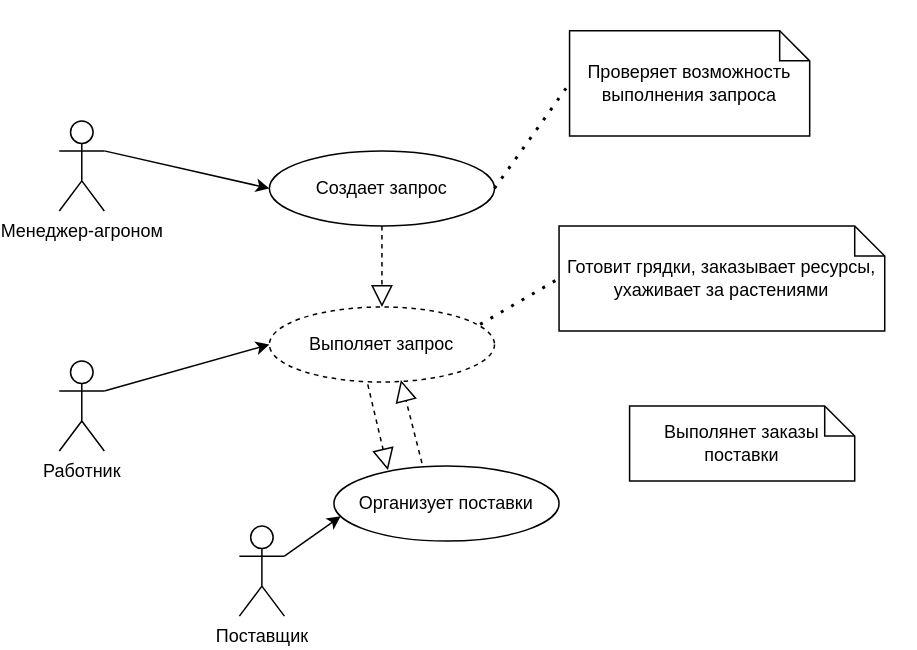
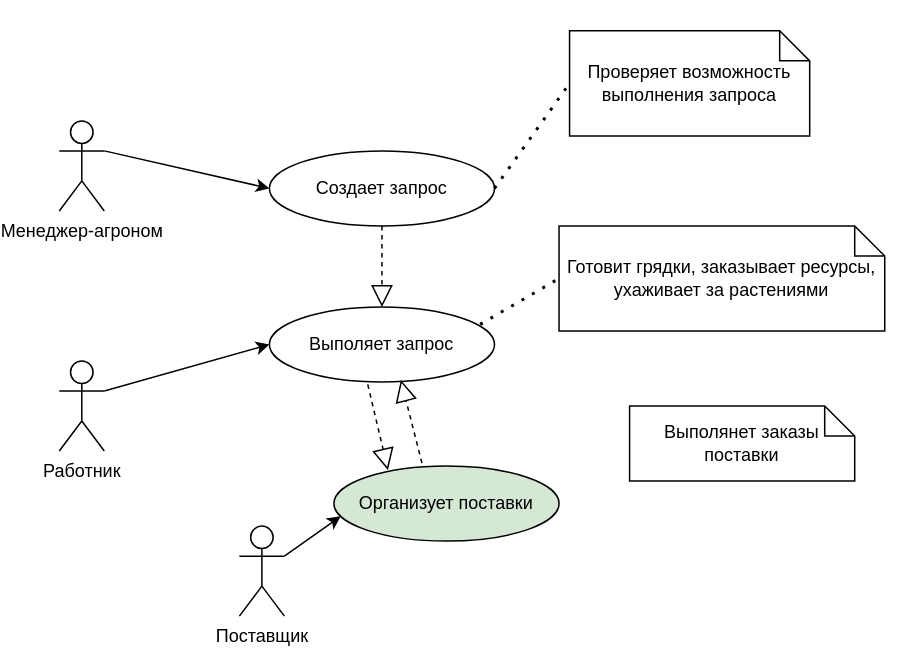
- <mxCell id="9" value="Выполяет запрос" style="ellipse;whiteSpace=wrap;html=1;dashed=1;" vertex="1" parent="1"><mxGeometry x="160" y="204" width="150" height="50" as="geometry" /></mxCell>
+ <mxCell id="9" value="Выполяет запрос" style="ellipse;whiteSpace=wrap;html=1;" vertex="1" parent="1"><mxGeometry x="160" y="204" width="150" height="50" as="geometry" /></mxCell>
- <mxCell id="13" value="Организует поставки" style="ellipse;whiteSpace=wrap;html=1;" vertex="1" parent="1"><mxGeometry x="203" y="310" width="150" height="50" as="geometry" /></mxCell>
+ <mxCell id="13" value="Организует поставки" style="ellipse;whiteSpace=wrap;html=1;fillColor=#d5e8d4;" vertex="1" parent="1"><mxGeometry x="203" y="310" width="150" height="50" as="geometry" /></mxCell>
